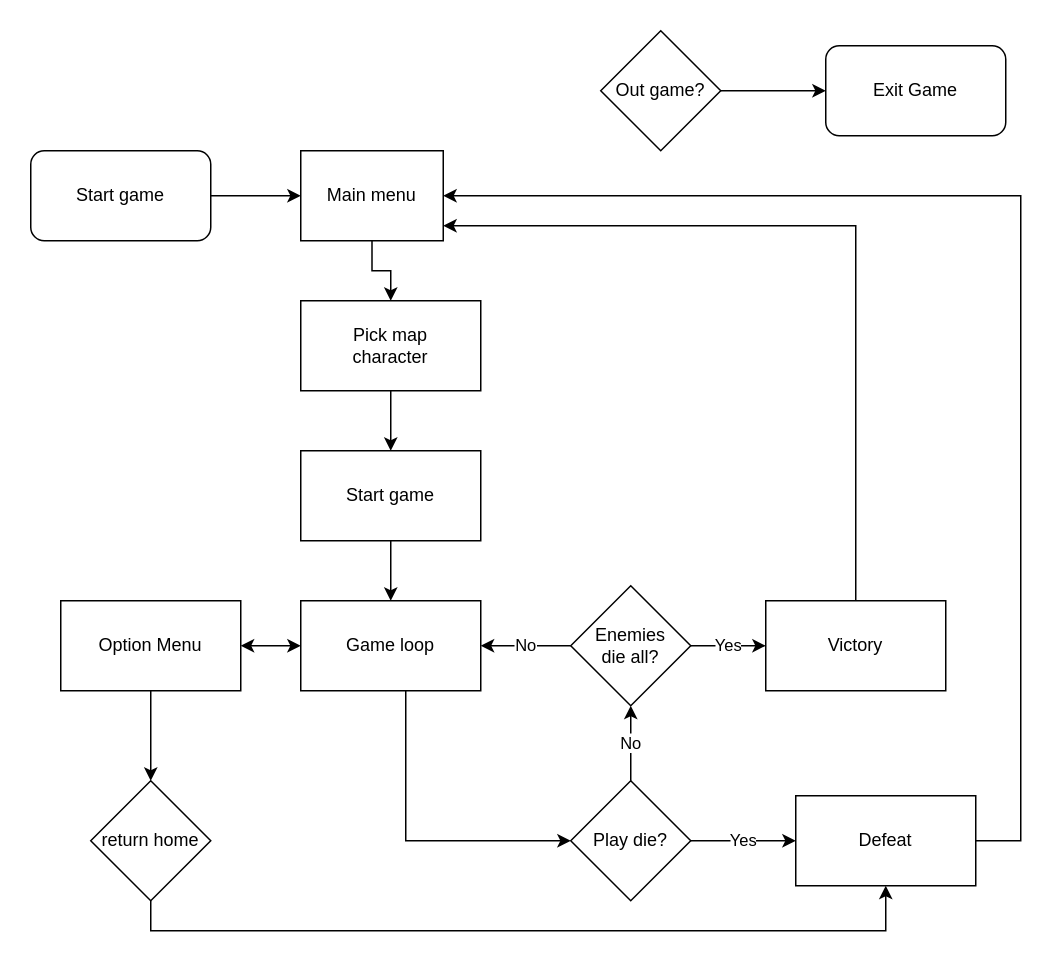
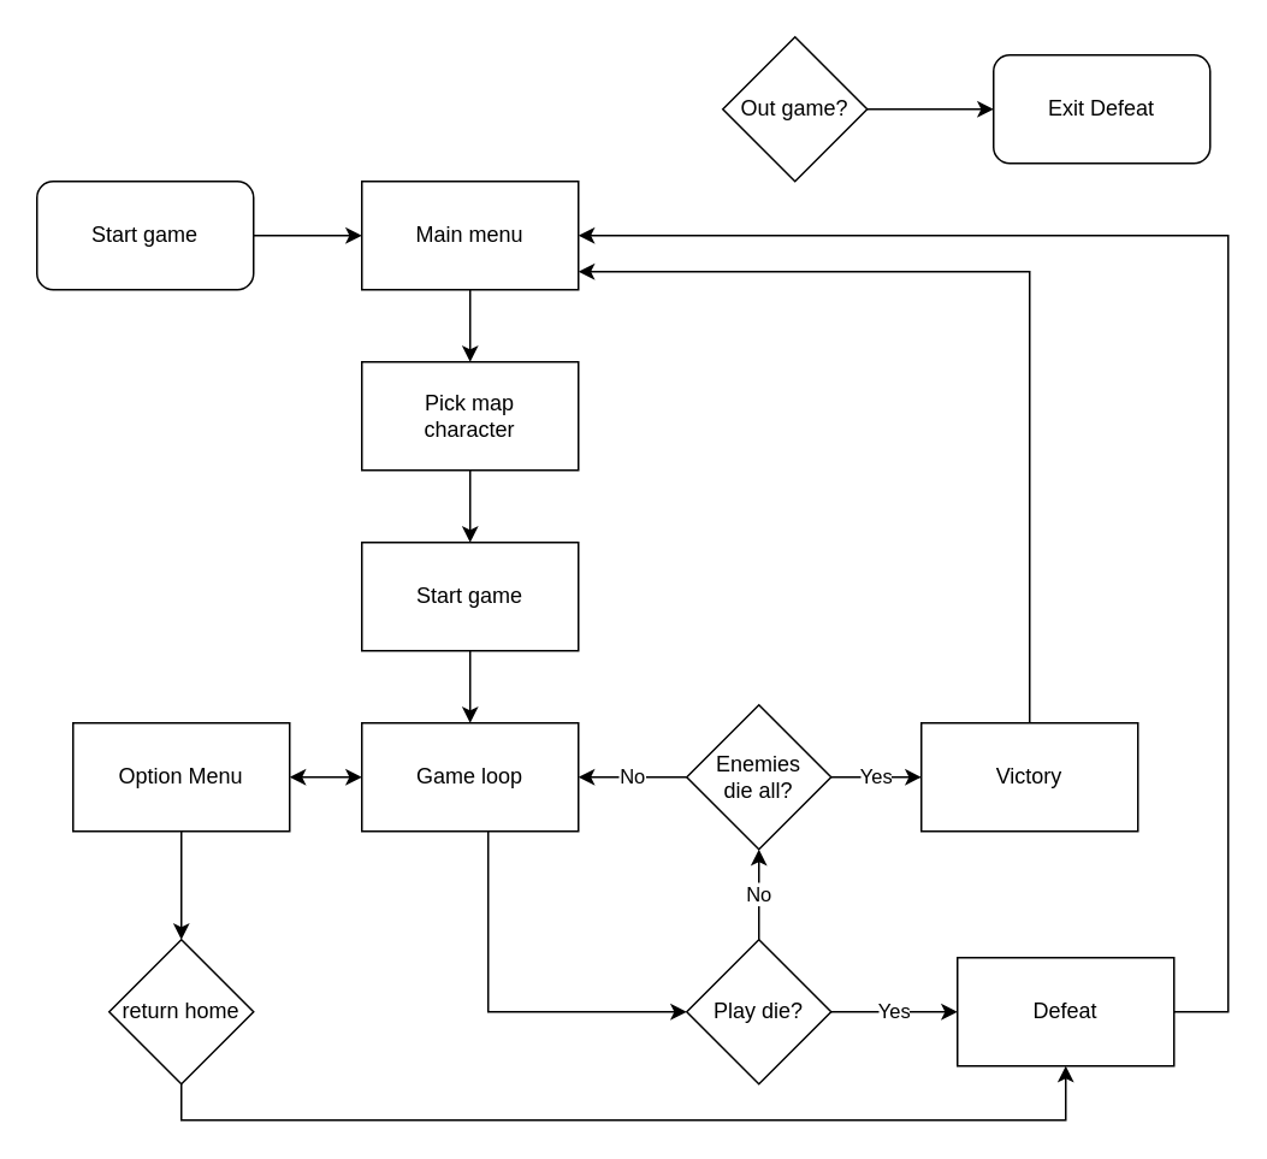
- <mxCell id="14" value="Exit Game" style="rounded=1;whiteSpace=wrap;html=1;" vertex="1" parent="1"><mxGeometry x="550" y="30" width="120" height="60" as="geometry" /></mxCell>
+ <mxCell id="14" value="Exit Defeat" style="rounded=1;whiteSpace=wrap;html=1;" vertex="1" parent="1"><mxGeometry x="550" y="30" width="120" height="60" as="geometry" /></mxCell>
- <mxCell id="7" value="Main menu" style="rounded=0;whiteSpace=wrap;html=1;" vertex="1" parent="1"><mxGeometry x="200" y="100" width="95" height="60" as="geometry" /></mxCell>
+ <mxCell id="7" value="Main menu" style="rounded=0;whiteSpace=wrap;html=1;" vertex="1" parent="1"><mxGeometry x="200" y="100" width="120" height="60" as="geometry" /></mxCell>
